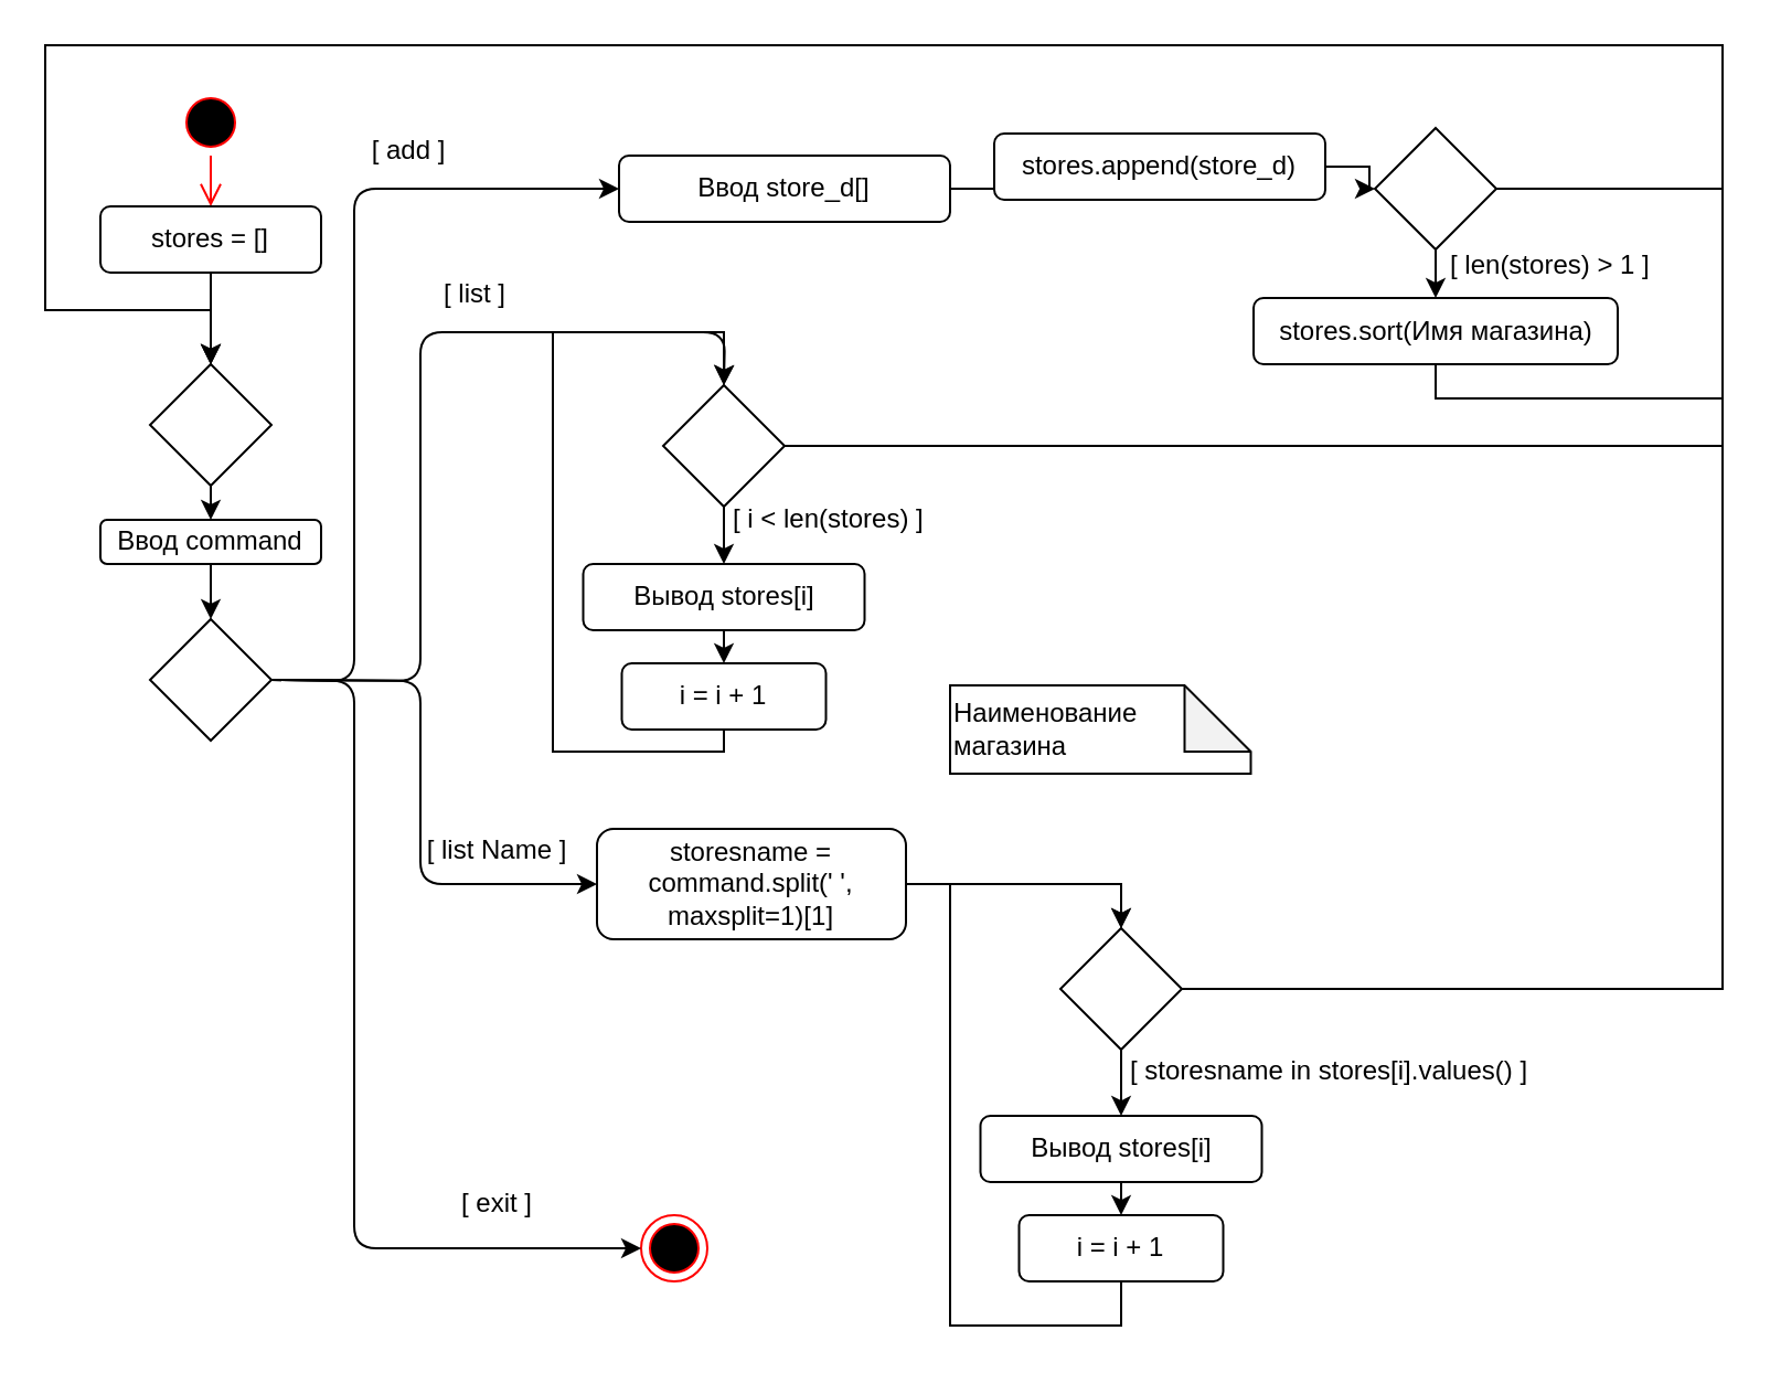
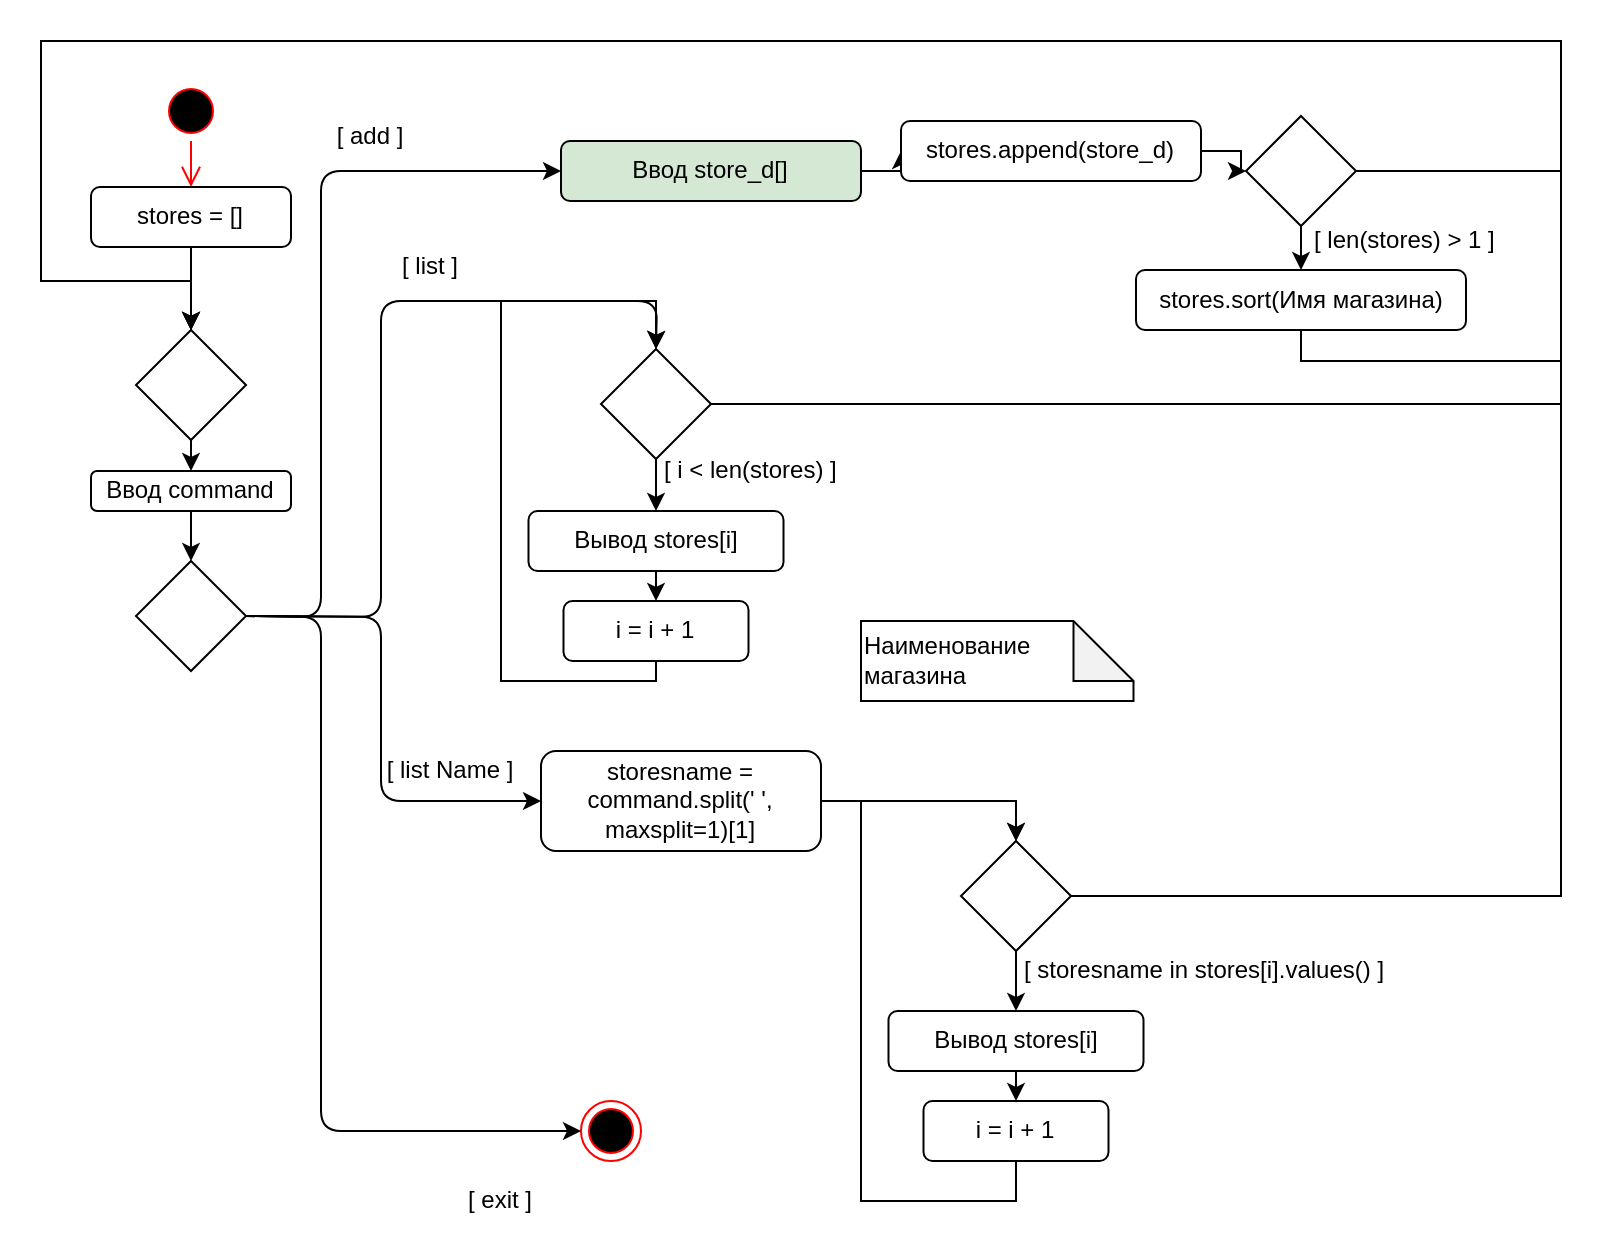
- <mxCell id="5" style="edgeStyle=orthogonalEdgeStyle;rounded=0;orthogonalLoop=1;jettySize=auto;html=1;exitX=1;exitY=0.5;exitDx=0;exitDy=0;entryX=0;entryY=0.5;entryDx=0;entryDy=0;labelBackgroundColor=none;fontFamily=Helvetica;fontColor=#000000;endArrow=none;" parent="1" source="6" target="15" edge="1"><mxGeometry relative="1" as="geometry" /></mxCell>
+ <mxCell id="5" style="edgeStyle=orthogonalEdgeStyle;rounded=0;orthogonalLoop=1;jettySize=auto;html=1;exitX=1;exitY=0.5;exitDx=0;exitDy=0;entryX=0;entryY=0.5;entryDx=0;entryDy=0;labelBackgroundColor=none;fontFamily=Helvetica;fontColor=#000000;" parent="1" source="6" target="15" edge="1"><mxGeometry relative="1" as="geometry" /></mxCell>
- <mxCell id="6" value="Ввод store_d[]" style="rounded=1;whiteSpace=wrap;html=1;fillColor=#FFFFFF;fontFamily=Helvetica;labelBackgroundColor=none;" parent="1" vertex="1"><mxGeometry x="280" y="70" width="150" height="30" as="geometry" /></mxCell>
+ <mxCell id="6" value="Ввод store_d[]" style="rounded=1;whiteSpace=wrap;html=1;fillColor=#d5e8d4;fontFamily=Helvetica;labelBackgroundColor=none;" parent="1" vertex="1"><mxGeometry x="280" y="70" width="150" height="30" as="geometry" /></mxCell>
- <mxCell id="34" value="&lt;div&gt;&lt;span&gt;[ exit&lt;/span&gt;&lt;span&gt;&amp;nbsp;]&lt;/span&gt;&lt;/div&gt;" style="text;whiteSpace=wrap;html=1;verticalAlign=middle;align=center;fontFamily=Helvetica;labelBackgroundColor=none;" parent="1" vertex="1"><mxGeometry x="200" y="535" width="50" height="20" as="geometry" /></mxCell>
+ <mxCell id="34" value="&lt;div&gt;&lt;span&gt;[ exit&lt;/span&gt;&lt;span&gt;&amp;nbsp;]&lt;/span&gt;&lt;/div&gt;" style="text;whiteSpace=wrap;html=1;verticalAlign=middle;align=center;fontFamily=Helvetica;labelBackgroundColor=none;" parent="1" vertex="1"><mxGeometry x="225" y="590" width="50" height="20" as="geometry" /></mxCell>
